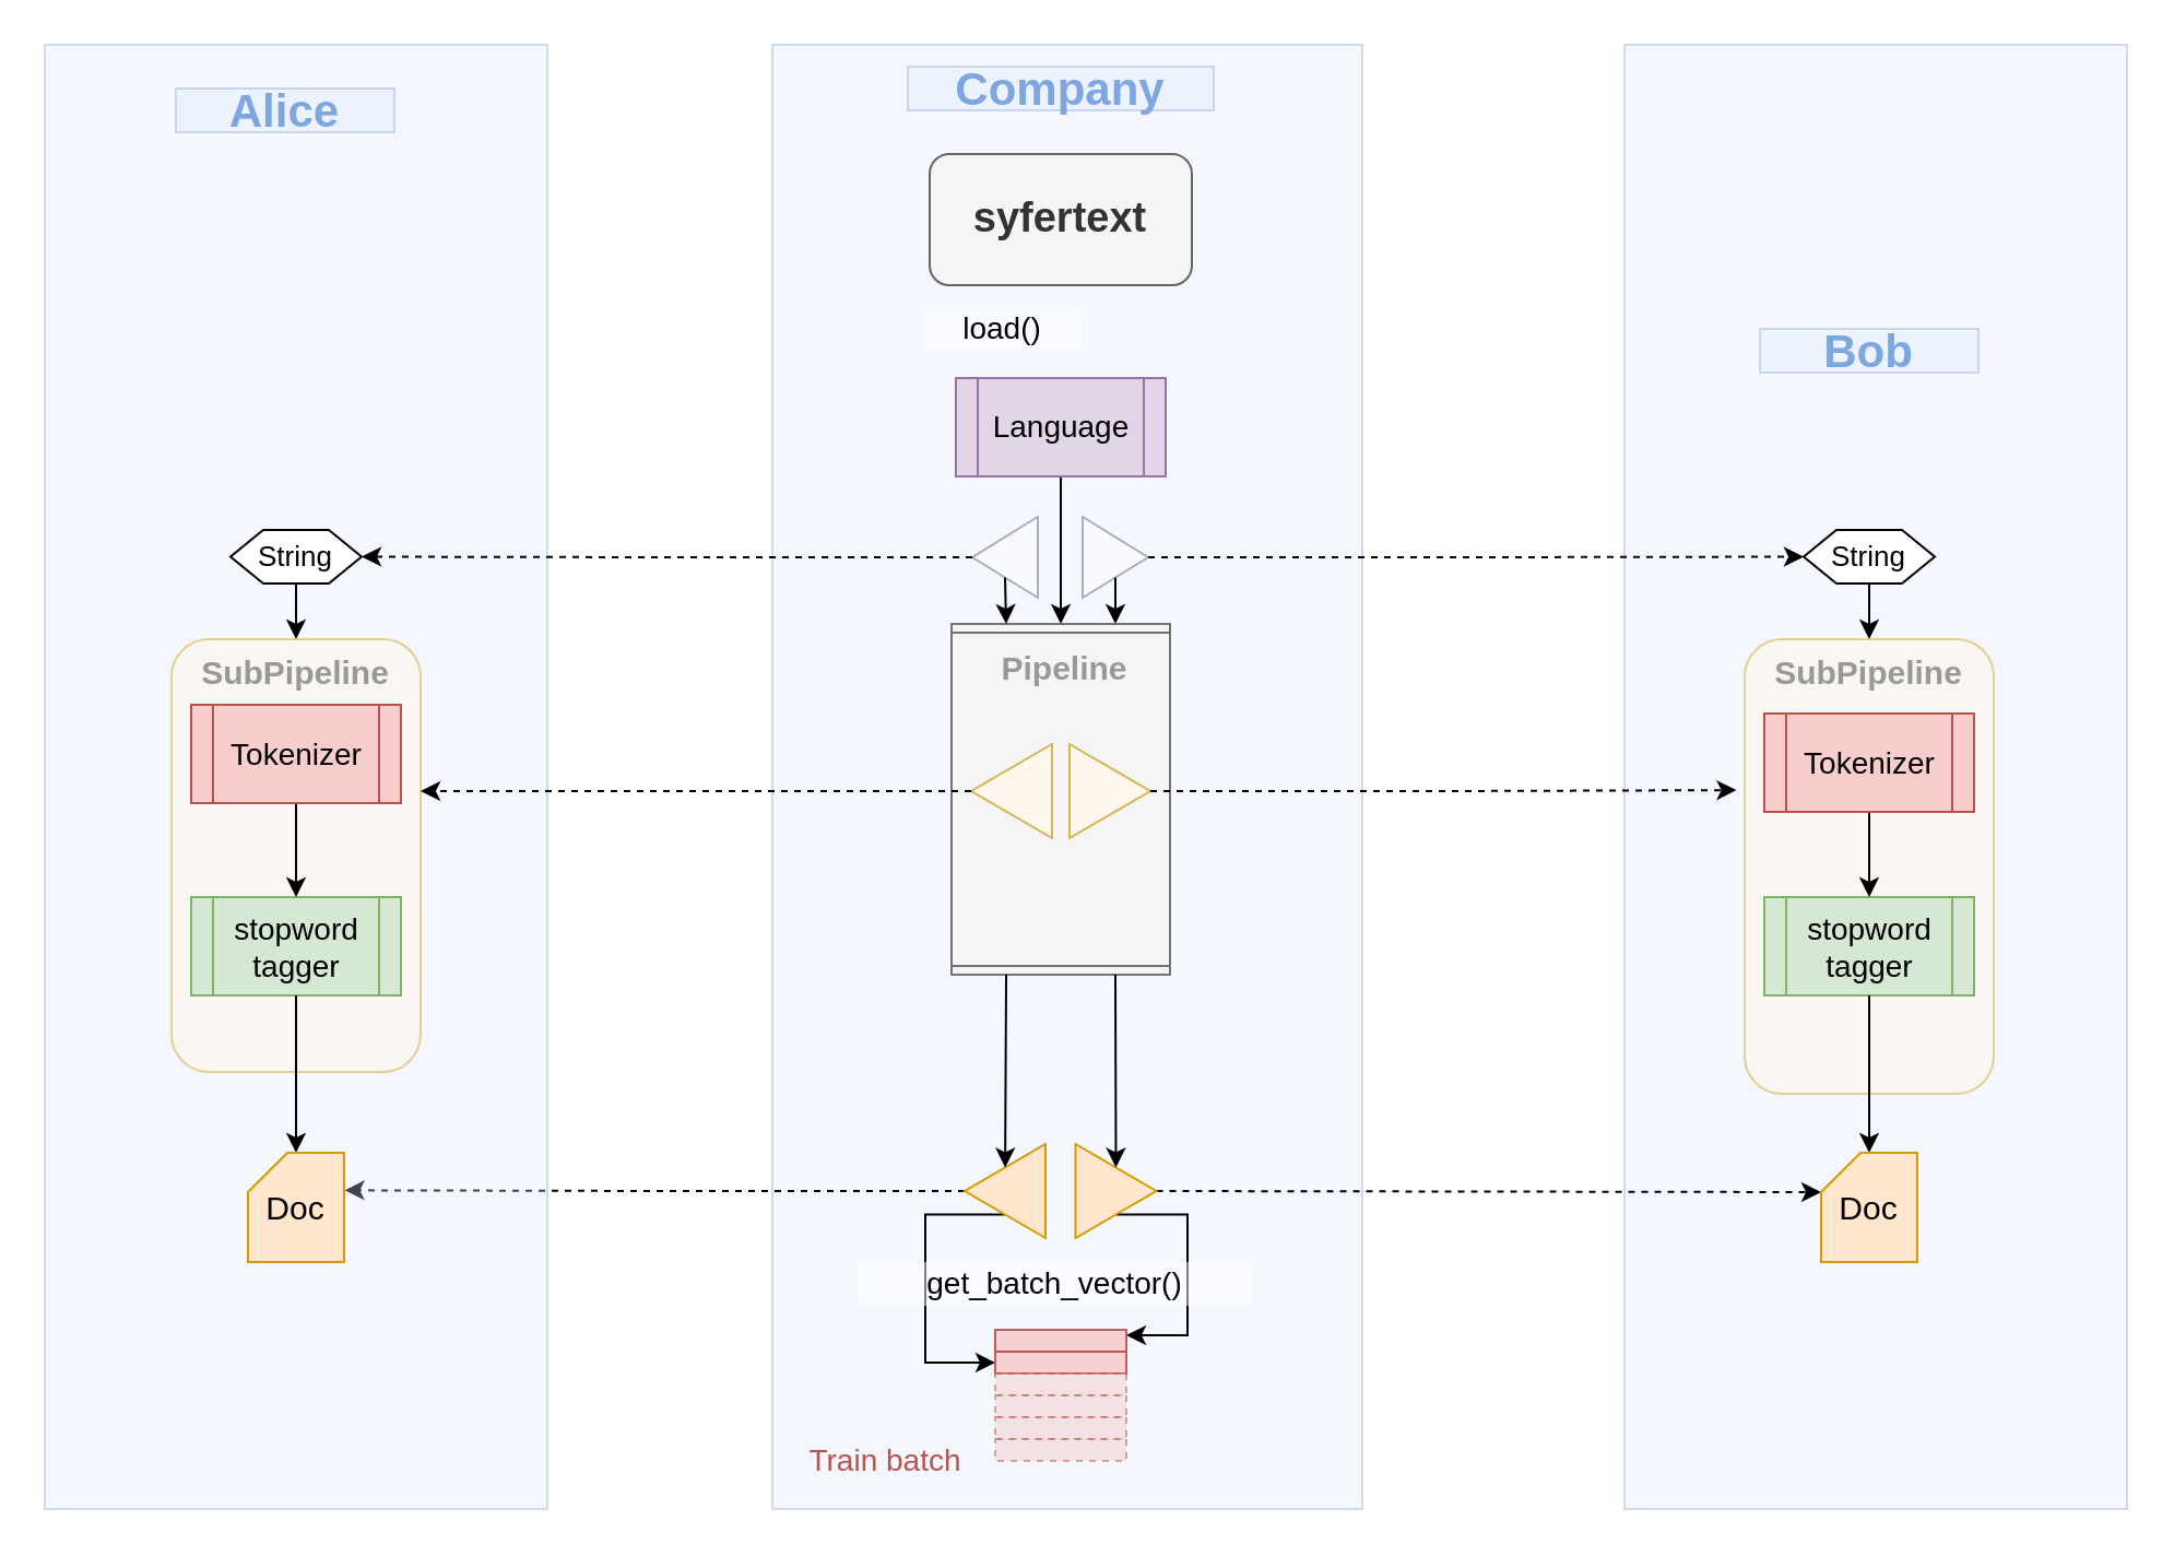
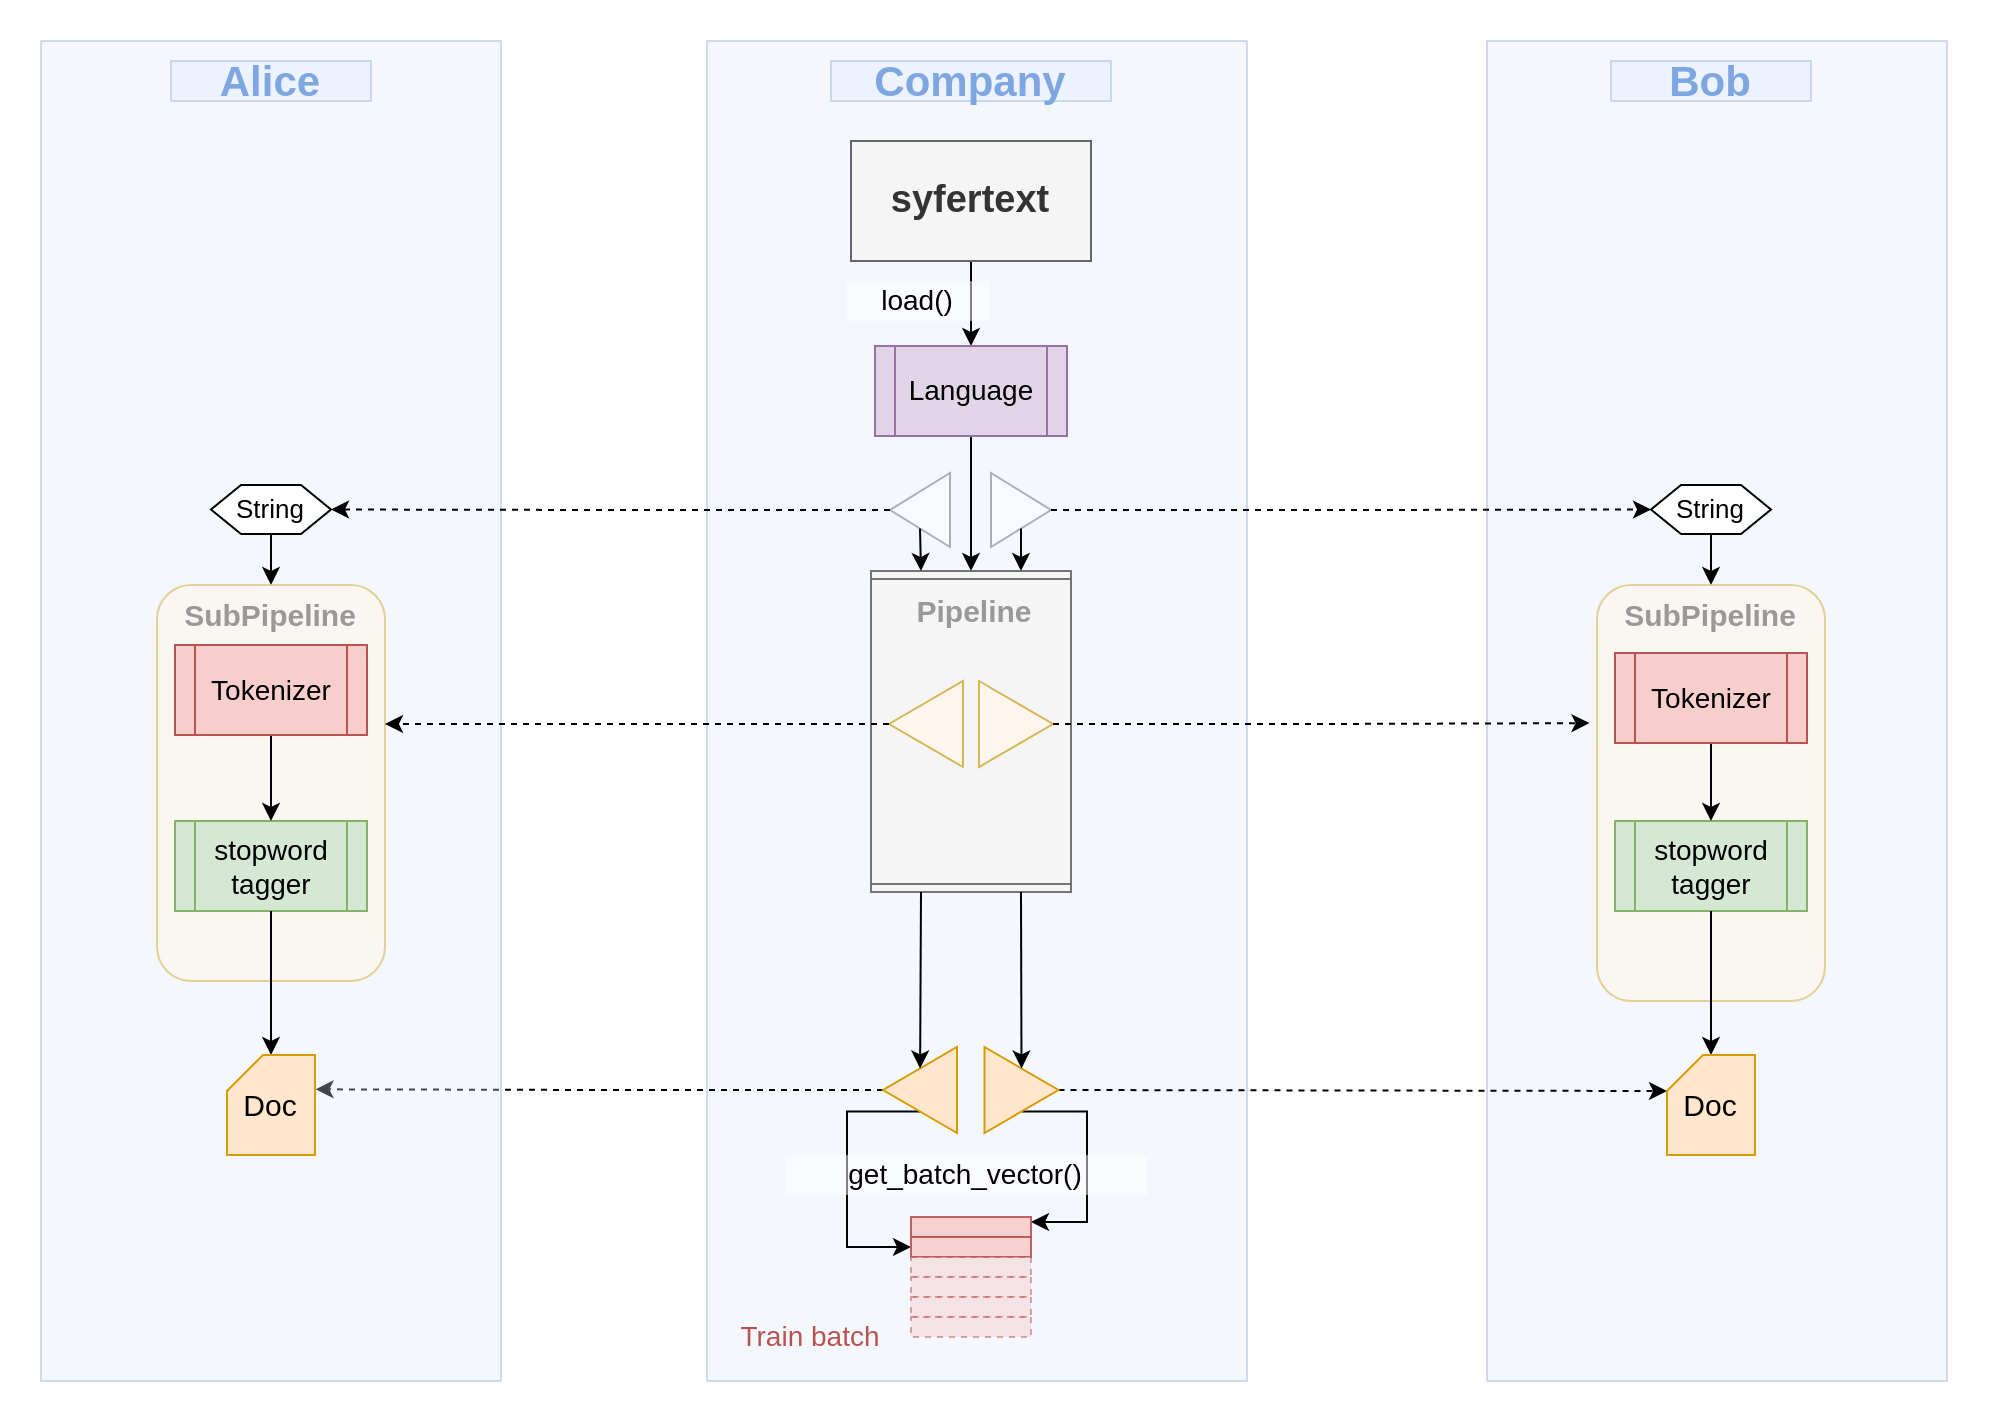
- <mxCell id="37" value="&lt;font style=&quot;font-size: 21px&quot; color=&quot;#7ea6e0&quot;&gt;&lt;b&gt;Alice&lt;/b&gt;&lt;/font&gt;" style="text;html=1;strokeColor=#6c8ebf;fillColor=#dae8fc;align=center;verticalAlign=middle;whiteSpace=wrap;rounded=0;opacity=30;" parent="1" vertex="1"><mxGeometry x="80" y="40" width="100" height="20" as="geometry" /></mxCell>
+ <mxCell id="37" value="&lt;font style=&quot;font-size: 21px&quot; color=&quot;#7ea6e0&quot;&gt;&lt;b&gt;Alice&lt;/b&gt;&lt;/font&gt;" style="text;html=1;strokeColor=#6c8ebf;fillColor=#dae8fc;align=center;verticalAlign=middle;whiteSpace=wrap;rounded=0;opacity=30;" parent="1" vertex="1"><mxGeometry x="85" y="30" width="100" height="20" as="geometry" /></mxCell>
- <mxCell id="5" value="&lt;font size=&quot;1&quot;&gt;&lt;b style=&quot;font-size: 19px&quot;&gt;syfertext&lt;/b&gt;&lt;/font&gt;" style="rounded=1;whiteSpace=wrap;html=1;fillColor=#f5f5f5;strokeColor=#666666;fontColor=#333333;" parent="1" vertex="1"><mxGeometry x="425" y="70" width="120" height="60" as="geometry" /></mxCell>
+ <mxCell id="5" value="&lt;font size=&quot;1&quot;&gt;&lt;b style=&quot;font-size: 19px&quot;&gt;syfertext&lt;/b&gt;&lt;/font&gt;" style="whiteSpace=wrap;html=1;fillColor=#f5f5f5;strokeColor=#666666;fontColor=#333333;rounded=0;" parent="1" vertex="1"><mxGeometry x="425" y="70" width="120" height="60" as="geometry" /></mxCell>
+ <mxCell id="4" style="edgeStyle=orthogonalEdgeStyle;rounded=0;orthogonalLoop=1;jettySize=auto;html=1;exitX=0.5;exitY=1;exitDx=0;exitDy=0;entryX=0.5;entryY=0;entryDx=0;entryDy=0;" parent="1" source="5" target="7" edge="1"><mxGeometry relative="1" as="geometry" /></mxCell>
- <mxCell id="11" value="&lt;font style=&quot;font-size: 21px&quot; color=&quot;#7ea6e0&quot;&gt;&lt;b&gt;Bob&lt;/b&gt;&lt;/font&gt;" style="text;html=1;strokeColor=#6c8ebf;fillColor=#dae8fc;align=center;verticalAlign=middle;whiteSpace=wrap;rounded=0;opacity=30;" parent="1" vertex="1"><mxGeometry x="805" y="150" width="100" height="20" as="geometry" /></mxCell>
+ <mxCell id="11" value="&lt;font style=&quot;font-size: 21px&quot; color=&quot;#7ea6e0&quot;&gt;&lt;b&gt;Bob&lt;/b&gt;&lt;/font&gt;" style="text;html=1;strokeColor=#6c8ebf;fillColor=#dae8fc;align=center;verticalAlign=middle;whiteSpace=wrap;rounded=0;opacity=30;" parent="1" vertex="1"><mxGeometry x="805" y="30" width="100" height="20" as="geometry" /></mxCell>
